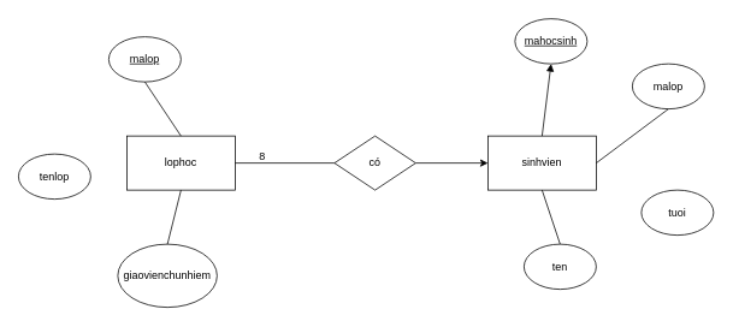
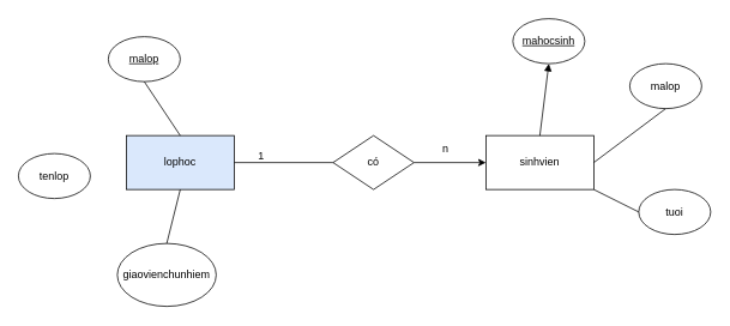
+ <mxCell id="15" value="n" style="text;html=1;align=center;verticalAlign=middle;resizable=0;points=[];autosize=1;strokeColor=none;fillColor=none;" parent="1" vertex="1"><mxGeometry x="480" y="150" width="30" height="30" as="geometry" /></mxCell>
- <mxCell id="14" value="8" style="text;html=1;align=center;verticalAlign=middle;resizable=0;points=[];autosize=1;strokeColor=none;fillColor=none;" parent="1" vertex="1"><mxGeometry x="275" y="158" width="30" height="30" as="geometry" /></mxCell>
+ <mxCell id="14" value="1" style="text;html=1;align=center;verticalAlign=middle;resizable=0;points=[];autosize=1;strokeColor=none;fillColor=none;" parent="1" vertex="1"><mxGeometry x="275" y="158" width="30" height="30" as="geometry" /></mxCell>
- <mxCell id="2" value="lophoc" style="rounded=0;whiteSpace=wrap;html=1;" parent="1" vertex="1"><mxGeometry x="140" y="150" width="120" height="60" as="geometry" /></mxCell>
+ <mxCell id="2" value="lophoc" style="rounded=0;whiteSpace=wrap;html=1;fillColor=#dae8fc;" parent="1" vertex="1"><mxGeometry x="140" y="150" width="120" height="60" as="geometry" /></mxCell>
+ <mxCell id="20" value="" style="endArrow=none;html=1;rounded=0;entryX=0;entryY=0.5;entryDx=0;entryDy=0;exitX=1;exitY=1;exitDx=0;exitDy=0;" parent="1" source="3" target="11" edge="1"><mxGeometry width="50" height="50" relative="1" as="geometry"><mxPoint x="370" y="240" as="sourcePoint" /><mxPoint x="420" y="190" as="targetPoint" /></mxGeometry></mxCell>
- <mxCell id="21" value="" style="endArrow=none;html=1;rounded=0;exitX=0.5;exitY=0;exitDx=0;exitDy=0;entryX=0.5;entryY=1;entryDx=0;entryDy=0;" parent="1" source="4" target="3" edge="1"><mxGeometry width="50" height="50" relative="1" as="geometry"><mxPoint x="370" y="240" as="sourcePoint" /><mxPoint x="420" y="190" as="targetPoint" /></mxGeometry></mxCell>
- <mxCell id="4" value="ten" style="ellipse;whiteSpace=wrap;html=1;" parent="1" vertex="1"><mxGeometry x="580" y="270" width="80" height="50" as="geometry" /></mxCell>
